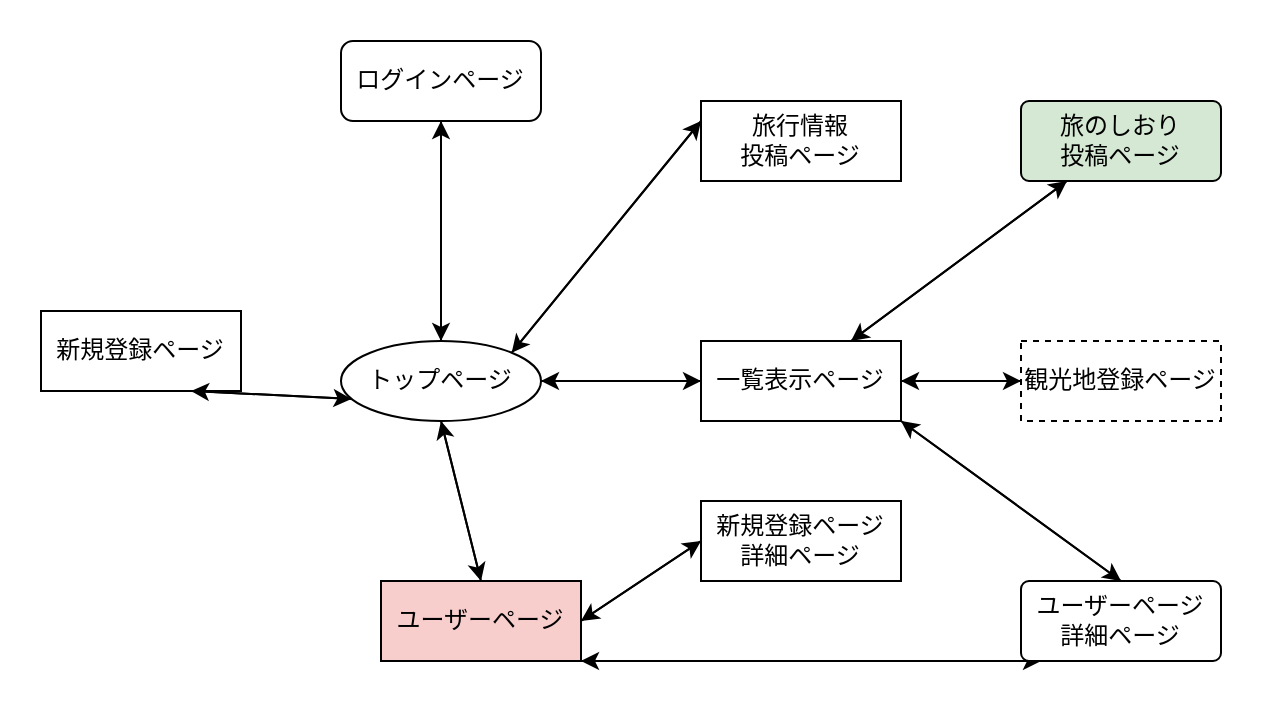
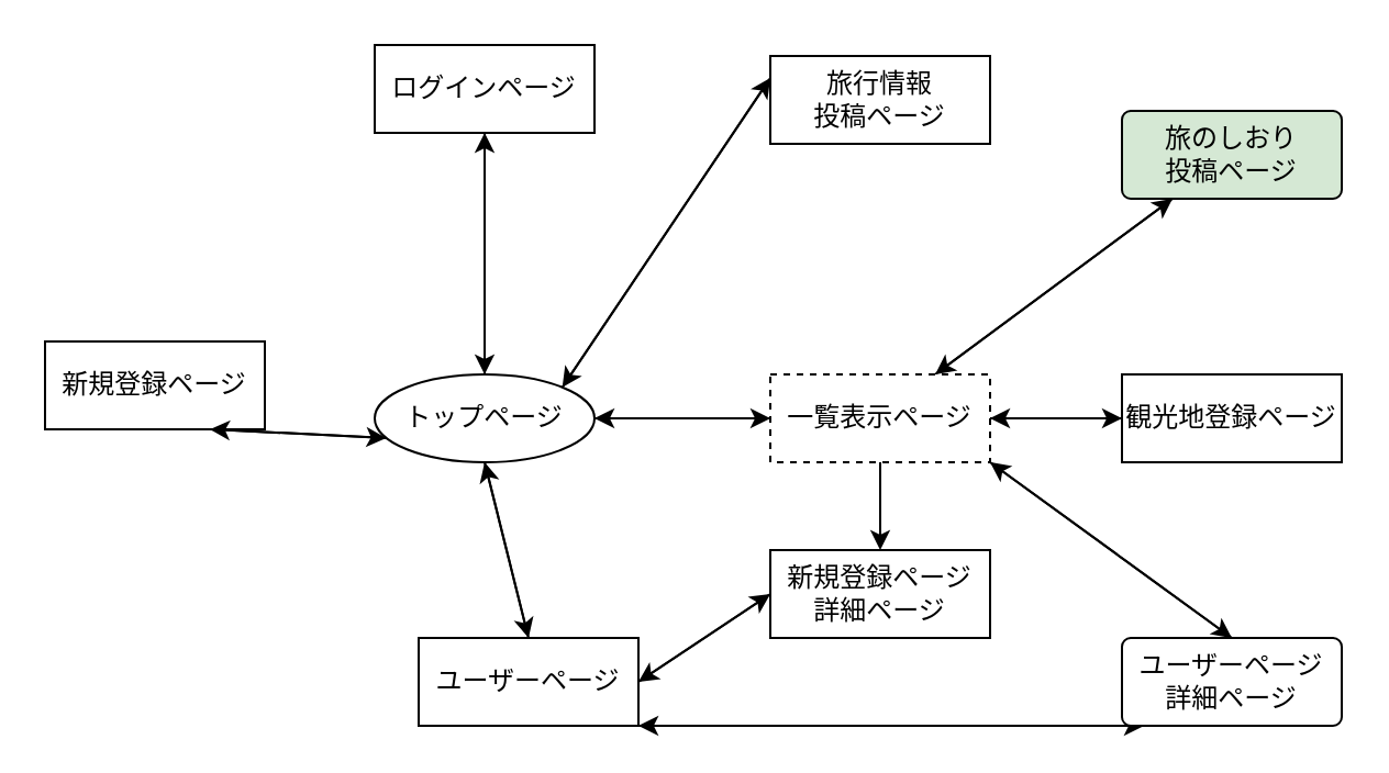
- <mxCell id="9" value="ログインページ" style="whiteSpace=wrap;html=1;align=center;rounded=1;" parent="1" vertex="1"><mxGeometry x="170" y="20" width="100" height="40" as="geometry" /></mxCell>
+ <mxCell id="9" value="ログインページ" style="whiteSpace=wrap;html=1;align=center;" parent="1" vertex="1"><mxGeometry x="170" y="20" width="100" height="40" as="geometry" /></mxCell>
- <mxCell id="10" value="旅行情報&lt;br&gt;投稿ページ" style="whiteSpace=wrap;html=1;align=center;" parent="1" vertex="1"><mxGeometry x="350" y="50" width="100" height="40" as="geometry" /></mxCell>
+ <mxCell id="10" value="旅行情報&lt;br&gt;投稿ページ" style="whiteSpace=wrap;html=1;align=center;" parent="1" vertex="1"><mxGeometry x="350" y="25" width="100" height="40" as="geometry" /></mxCell>
- <mxCell id="7" value="一覧表示ページ" style="whiteSpace=wrap;html=1;align=center;" parent="1" vertex="1"><mxGeometry x="350" y="170" width="100" height="40" as="geometry" /></mxCell>
+ <mxCell id="7" value="一覧表示ページ" style="whiteSpace=wrap;html=1;align=center;dashed=1;" parent="1" vertex="1"><mxGeometry x="350" y="170" width="100" height="40" as="geometry" /></mxCell>
- <mxCell id="27" value="観光地登録ページ" style="whiteSpace=wrap;html=1;align=center;dashed=1;" vertex="1" parent="1"><mxGeometry x="510" y="170" width="100" height="40" as="geometry" /></mxCell>
+ <mxCell id="27" value="観光地登録ページ" style="whiteSpace=wrap;html=1;align=center;" vertex="1" parent="1"><mxGeometry x="510" y="170" width="100" height="40" as="geometry" /></mxCell>
+ <mxCell id="3" style="edgeStyle=none;html=1;exitX=0.5;exitY=1;exitDx=0;exitDy=0;entryX=0.5;entryY=0;entryDx=0;entryDy=0;" parent="1" source="7" target="19" edge="1"><mxGeometry relative="1" as="geometry" /></mxCell>
- <mxCell id="15" value="ユーザーページ" style="whiteSpace=wrap;html=1;align=center;fillColor=#f8cecc;" parent="1" vertex="1"><mxGeometry x="190" y="290" width="100" height="40" as="geometry" /></mxCell>
+ <mxCell id="15" value="ユーザーページ" style="whiteSpace=wrap;html=1;align=center;" parent="1" vertex="1"><mxGeometry x="190" y="290" width="100" height="40" as="geometry" /></mxCell>
